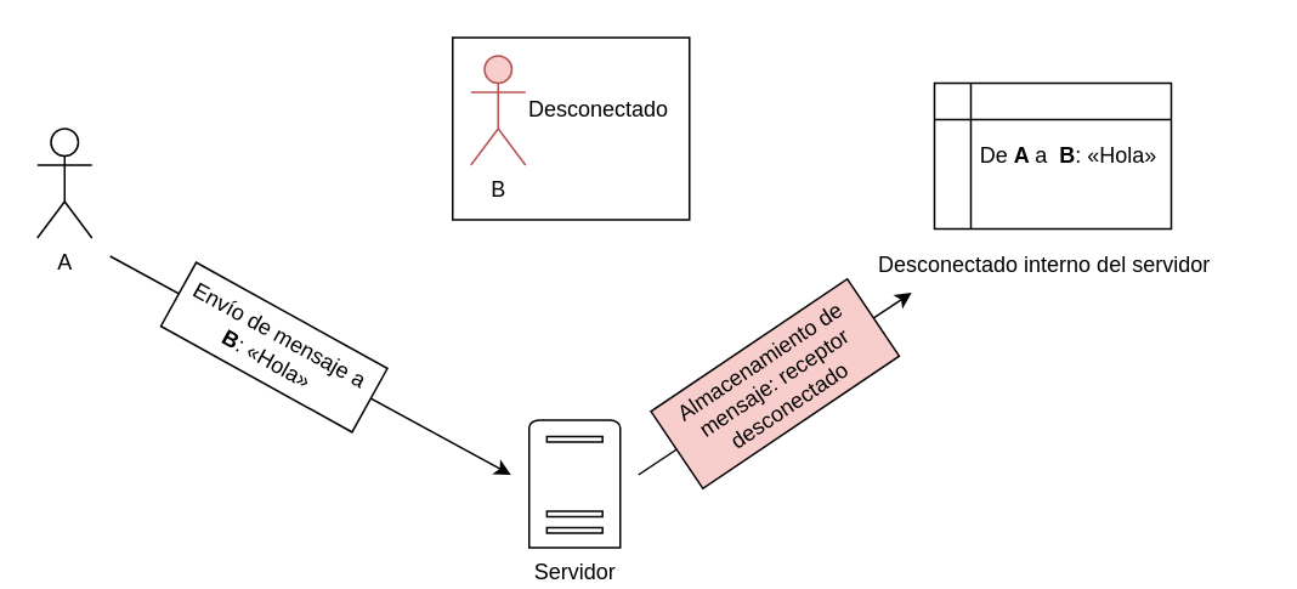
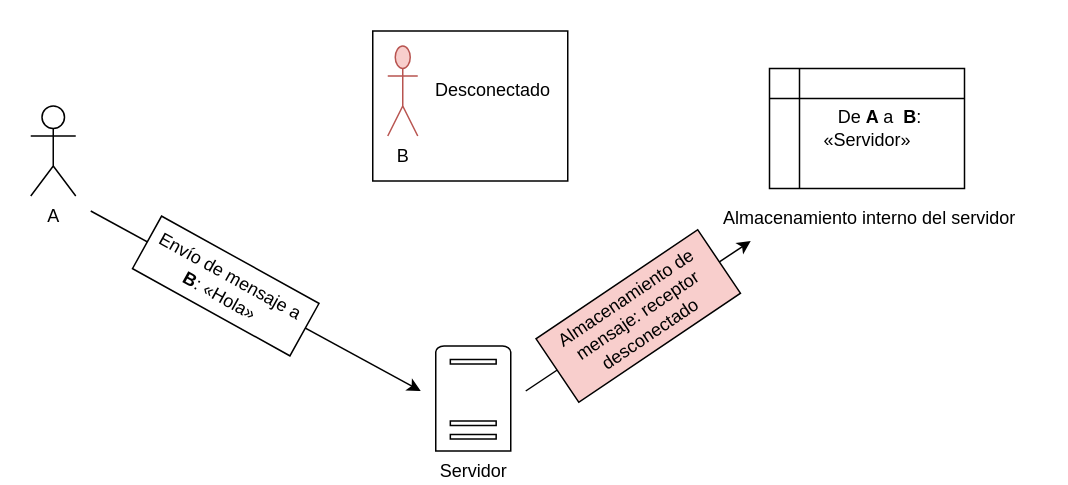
- <mxCell id="3" value="B" style="shape=umlActor;verticalLabelPosition=bottom;labelBackgroundColor=none;verticalAlign=top;html=1;outlineConnect=0;fillColor=#f8cecc;strokeColor=#b85450;" vertex="1" parent="1"><mxGeometry x="258" y="30" width="30" height="60" as="geometry" /></mxCell>
+ <mxCell id="3" value="B" style="shape=umlActor;verticalLabelPosition=bottom;labelBackgroundColor=none;verticalAlign=top;html=1;outlineConnect=0;fillColor=#f8cecc;strokeColor=#b85450;" vertex="1" parent="1"><mxGeometry x="258" y="30" width="20" height="60" as="geometry" /></mxCell>
- <mxCell id="8" value="&amp;nbsp; &amp;nbsp; &amp;nbsp;De &lt;b&gt;A &lt;/b&gt;a&amp;nbsp;&lt;b&gt;&amp;nbsp;B&lt;/b&gt;: «Hola»" style="shape=internalStorage;whiteSpace=wrap;html=1;backgroundOutline=1;" vertex="1" parent="1"><mxGeometry x="512.5" y="45" width="130" height="80" as="geometry" /></mxCell>
+ <mxCell id="8" value="&amp;nbsp; &amp;nbsp; &amp;nbsp;De &lt;b&gt;A &lt;/b&gt;a&amp;nbsp;&lt;b&gt;&amp;nbsp;B&lt;/b&gt;: «Servidor»" style="shape=internalStorage;whiteSpace=wrap;html=1;backgroundOutline=1;" vertex="1" parent="1"><mxGeometry x="512.5" y="45" width="130" height="80" as="geometry" /></mxCell>
- <mxCell id="11" value="Desconectado interno del servidor" style="text;html=1;resizable=0;points=[];autosize=1;align=left;verticalAlign=top;spacingTop=-4;" vertex="1" parent="1"><mxGeometry x="480" y="135" width="210" height="20" as="geometry" /></mxCell>
+ <mxCell id="11" value="Almacenamiento interno del servidor" style="text;html=1;resizable=0;points=[];autosize=1;align=left;verticalAlign=top;spacingTop=-4;" vertex="1" parent="1"><mxGeometry x="480" y="135" width="210" height="20" as="geometry" /></mxCell>
